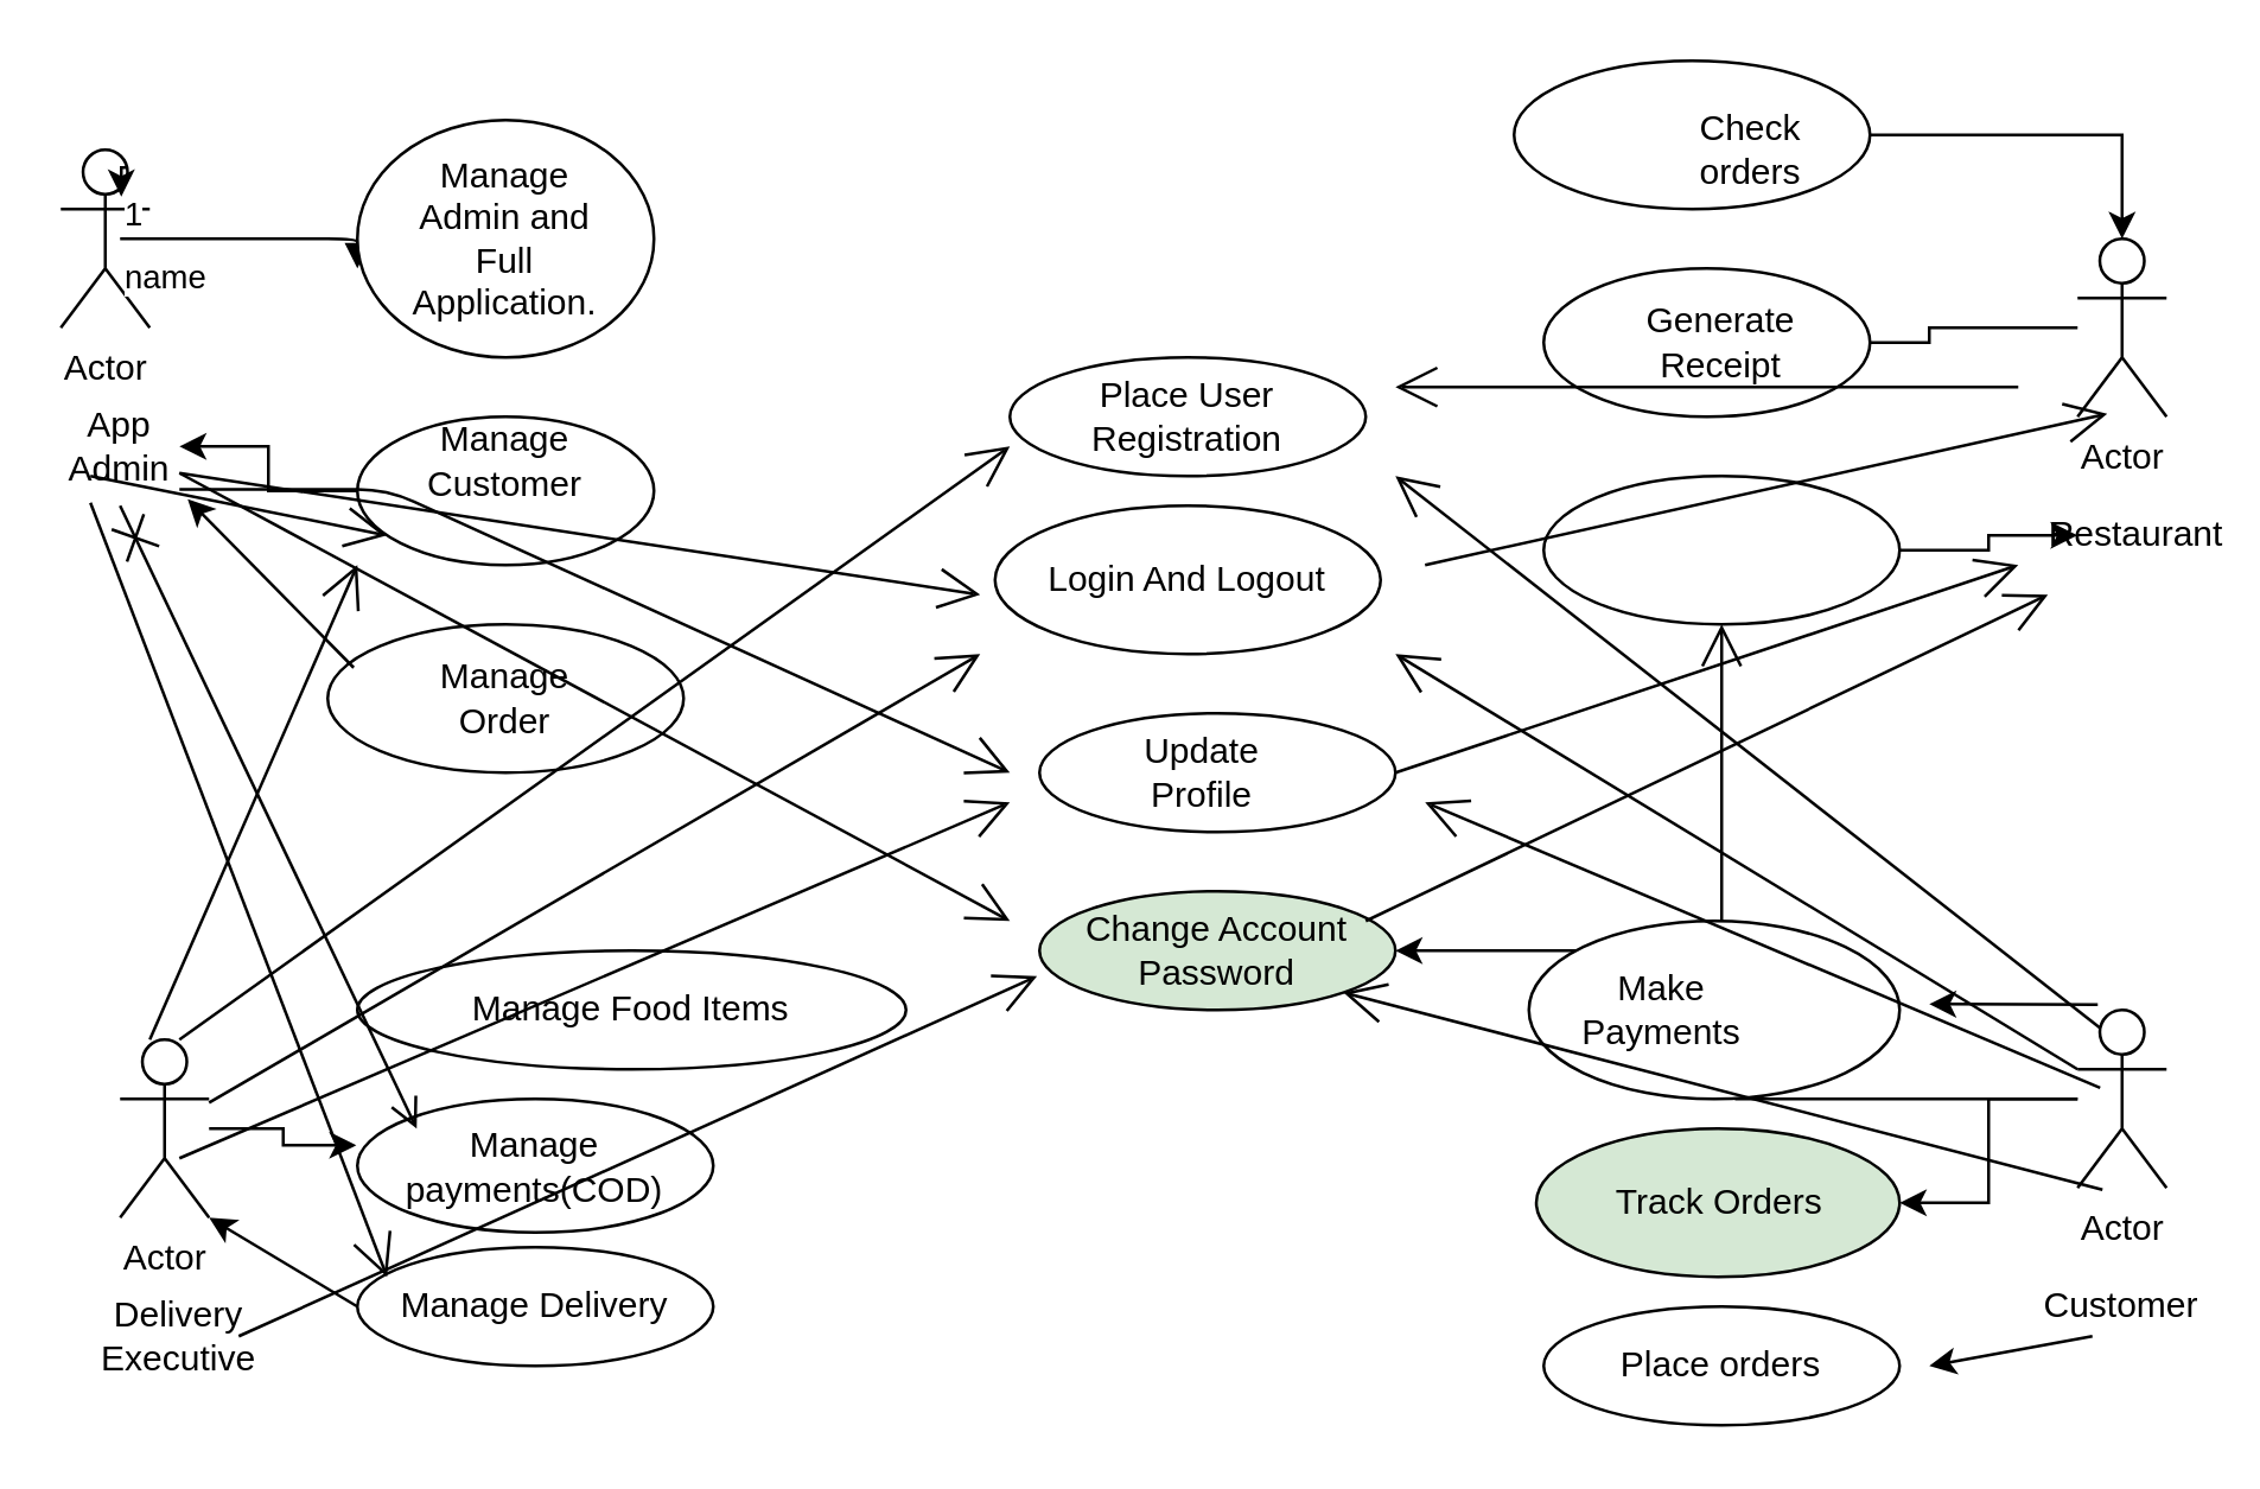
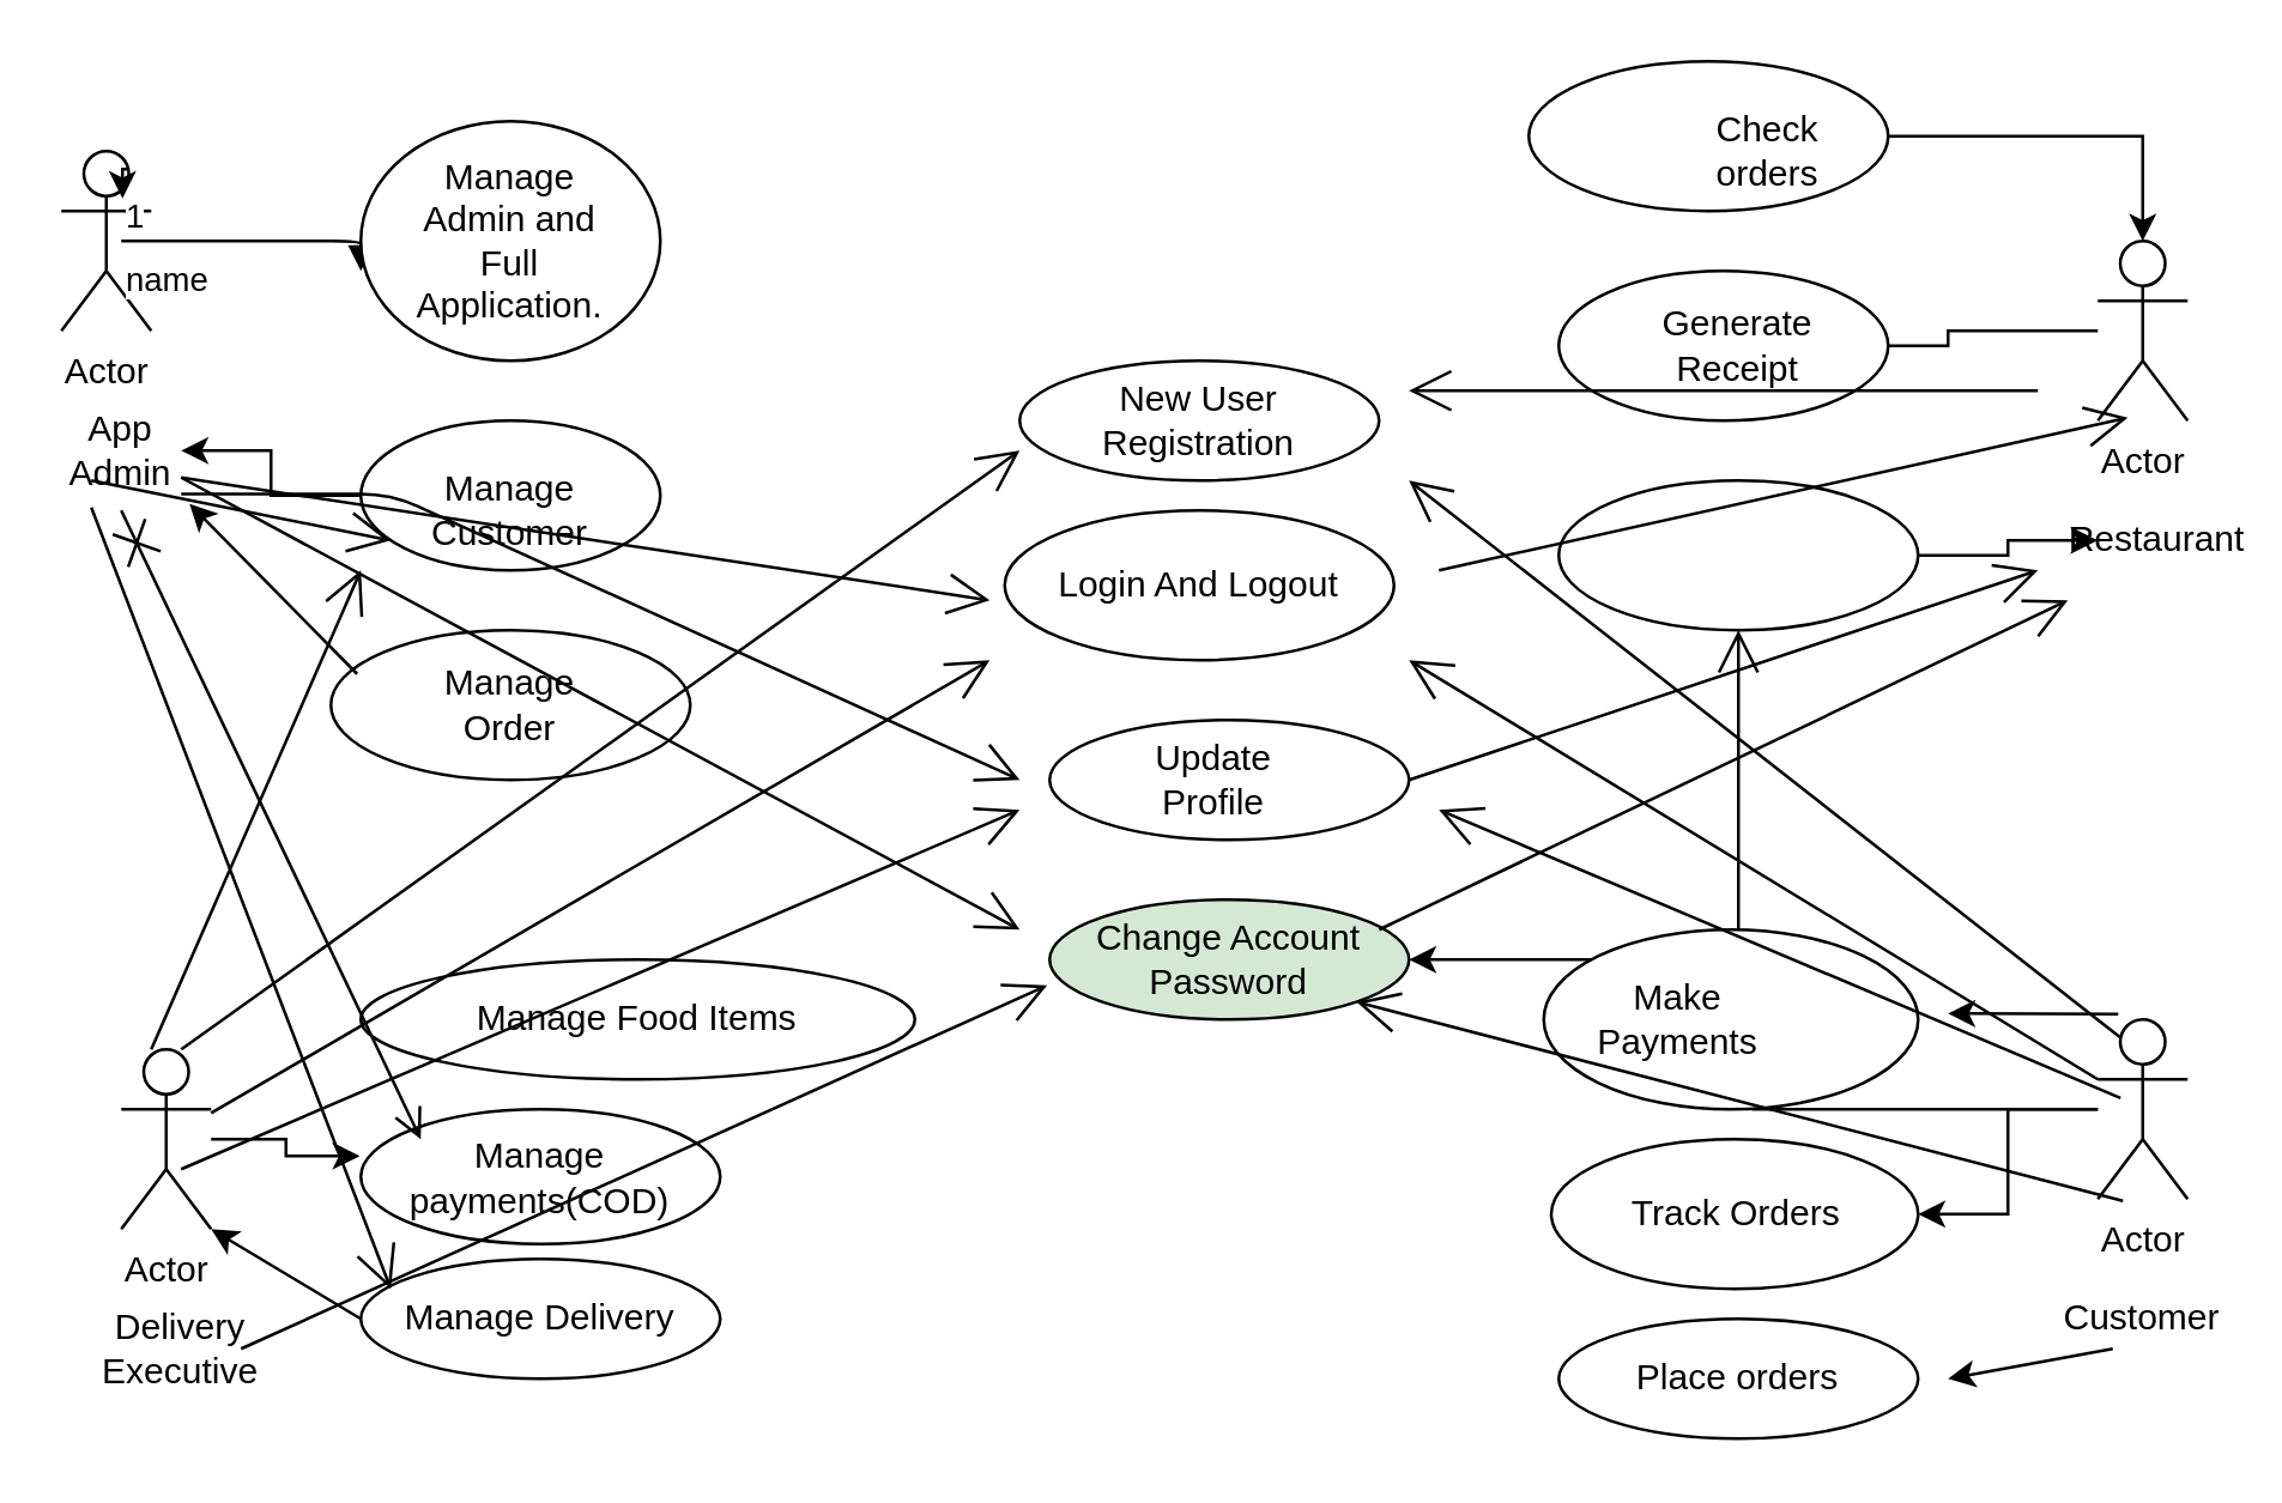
- <mxCell id="42" value="Place User Registration" style="ellipse;whiteSpace=wrap;html=1;" vertex="1" parent="1"><mxGeometry x="340" y="120" width="120" height="40" as="geometry" /></mxCell>
+ <mxCell id="42" value="New User Registration" style="ellipse;whiteSpace=wrap;html=1;" vertex="1" parent="1"><mxGeometry x="340" y="120" width="120" height="40" as="geometry" /></mxCell>
- <mxCell id="16" value="Manage Customer" style="text;html=1;strokeColor=none;fillColor=none;align=center;verticalAlign=middle;whiteSpace=wrap;rounded=0;" vertex="1" parent="1"><mxGeometry x="150" y="145" width="40" height="20" as="geometry" /></mxCell>
+ <mxCell id="16" value="Manage Customer" style="text;html=1;strokeColor=none;fillColor=none;align=center;verticalAlign=middle;whiteSpace=wrap;rounded=0;" vertex="1" parent="1"><mxGeometry x="150" y="160" width="40" height="20" as="geometry" /></mxCell>
- <mxCell id="32" value="Track Orders" style="ellipse;whiteSpace=wrap;html=1;fillColor=#d5e8d4;" vertex="1" parent="1"><mxGeometry x="517.5" y="380" width="122.5" height="50" as="geometry" /></mxCell>
+ <mxCell id="32" value="Track Orders" style="ellipse;whiteSpace=wrap;html=1;" vertex="1" parent="1"><mxGeometry x="517.5" y="380" width="122.5" height="50" as="geometry" /></mxCell>
